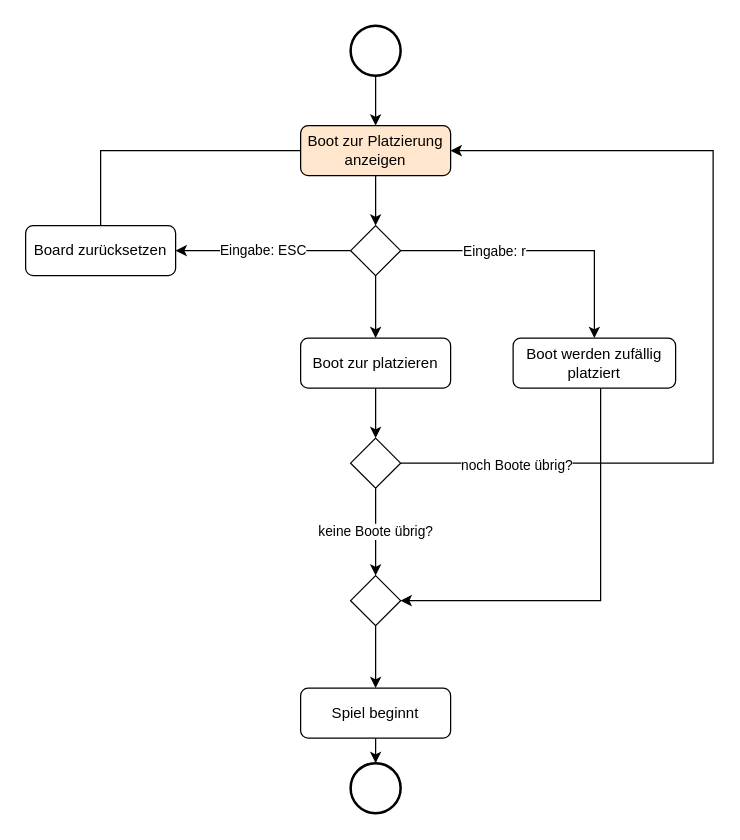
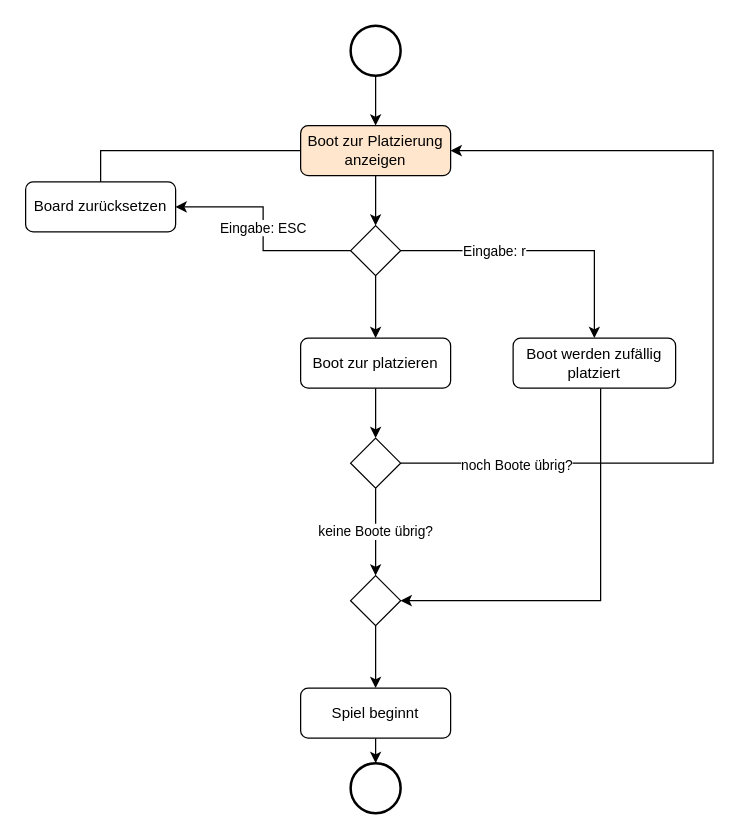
- <mxCell id="16" value="Board zurücksetzen" style="rounded=1;whiteSpace=wrap;html=1;fontSize=12;glass=0;strokeWidth=1;shadow=0;" vertex="1" parent="1"><mxGeometry x="20" y="180" width="120" height="40" as="geometry" /></mxCell>
+ <mxCell id="16" value="Board zurücksetzen" style="rounded=1;whiteSpace=wrap;html=1;fontSize=12;glass=0;strokeWidth=1;shadow=0;" vertex="1" parent="1"><mxGeometry x="20" y="145" width="120" height="40" as="geometry" /></mxCell>
